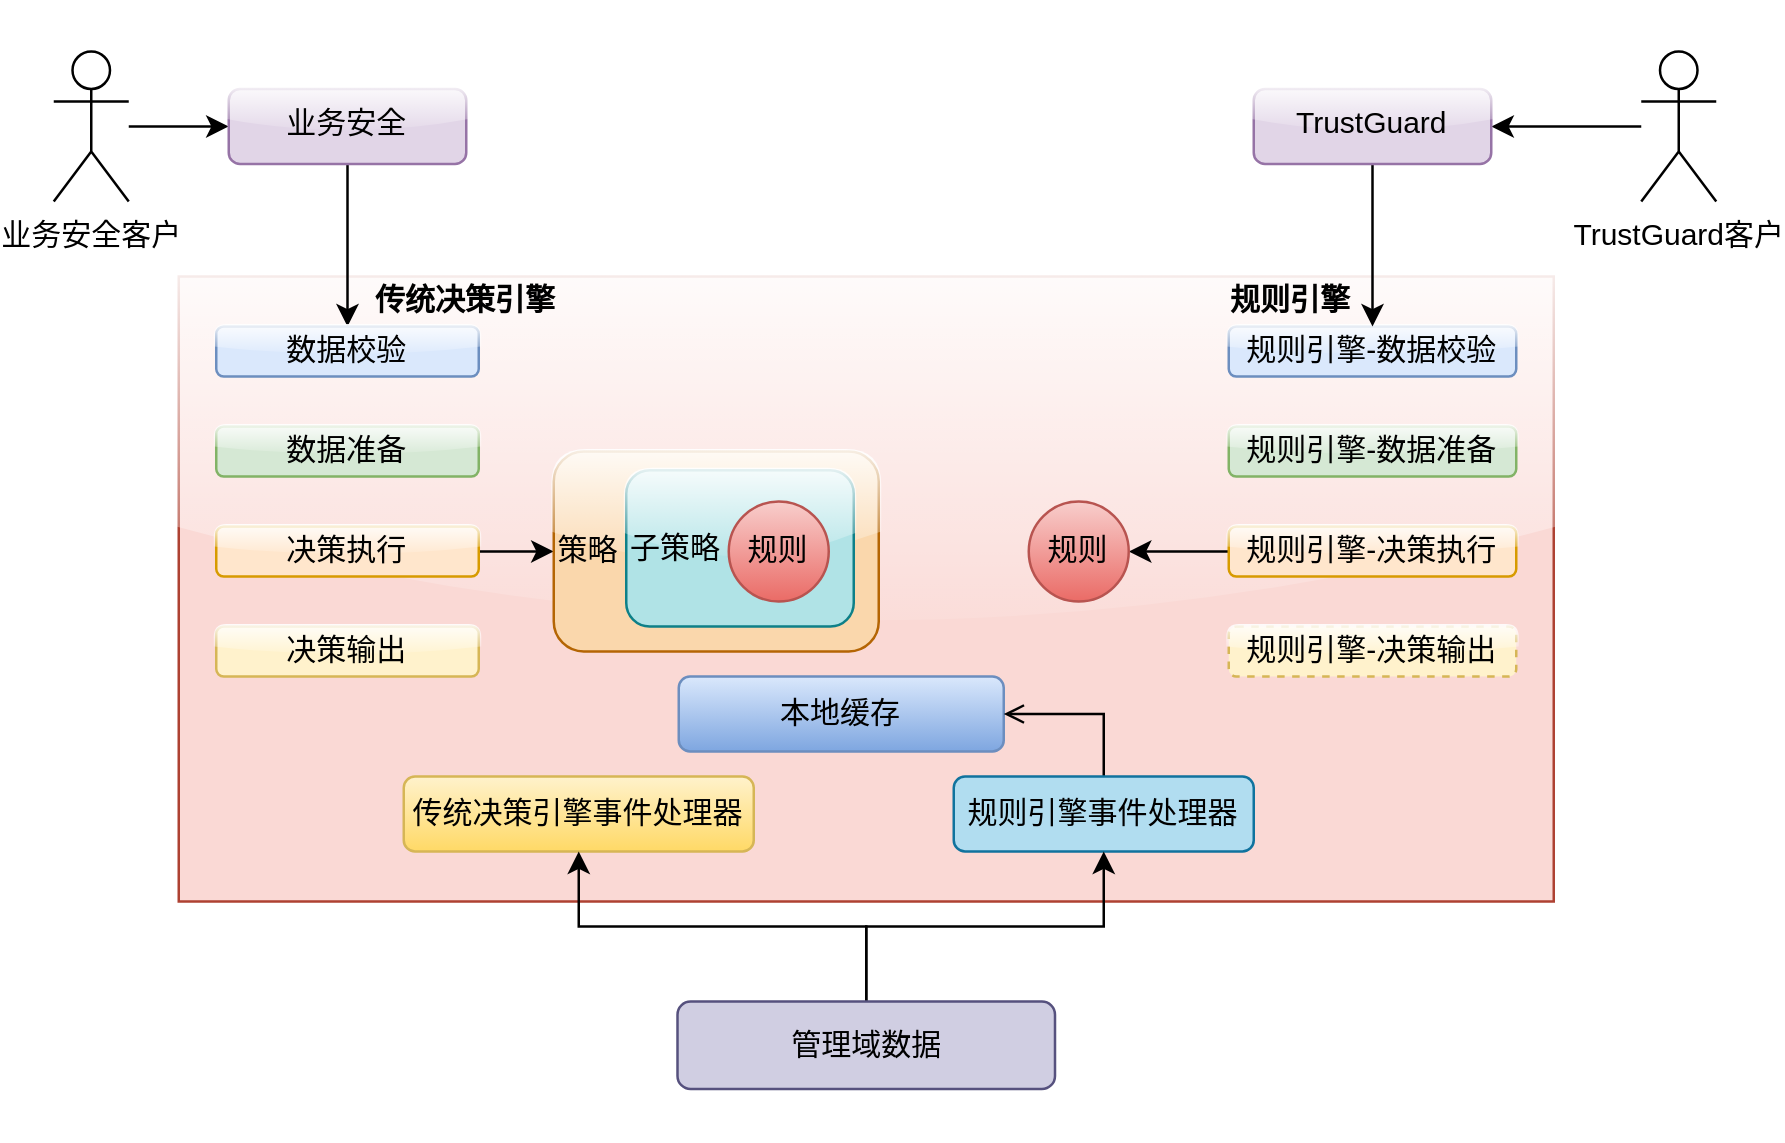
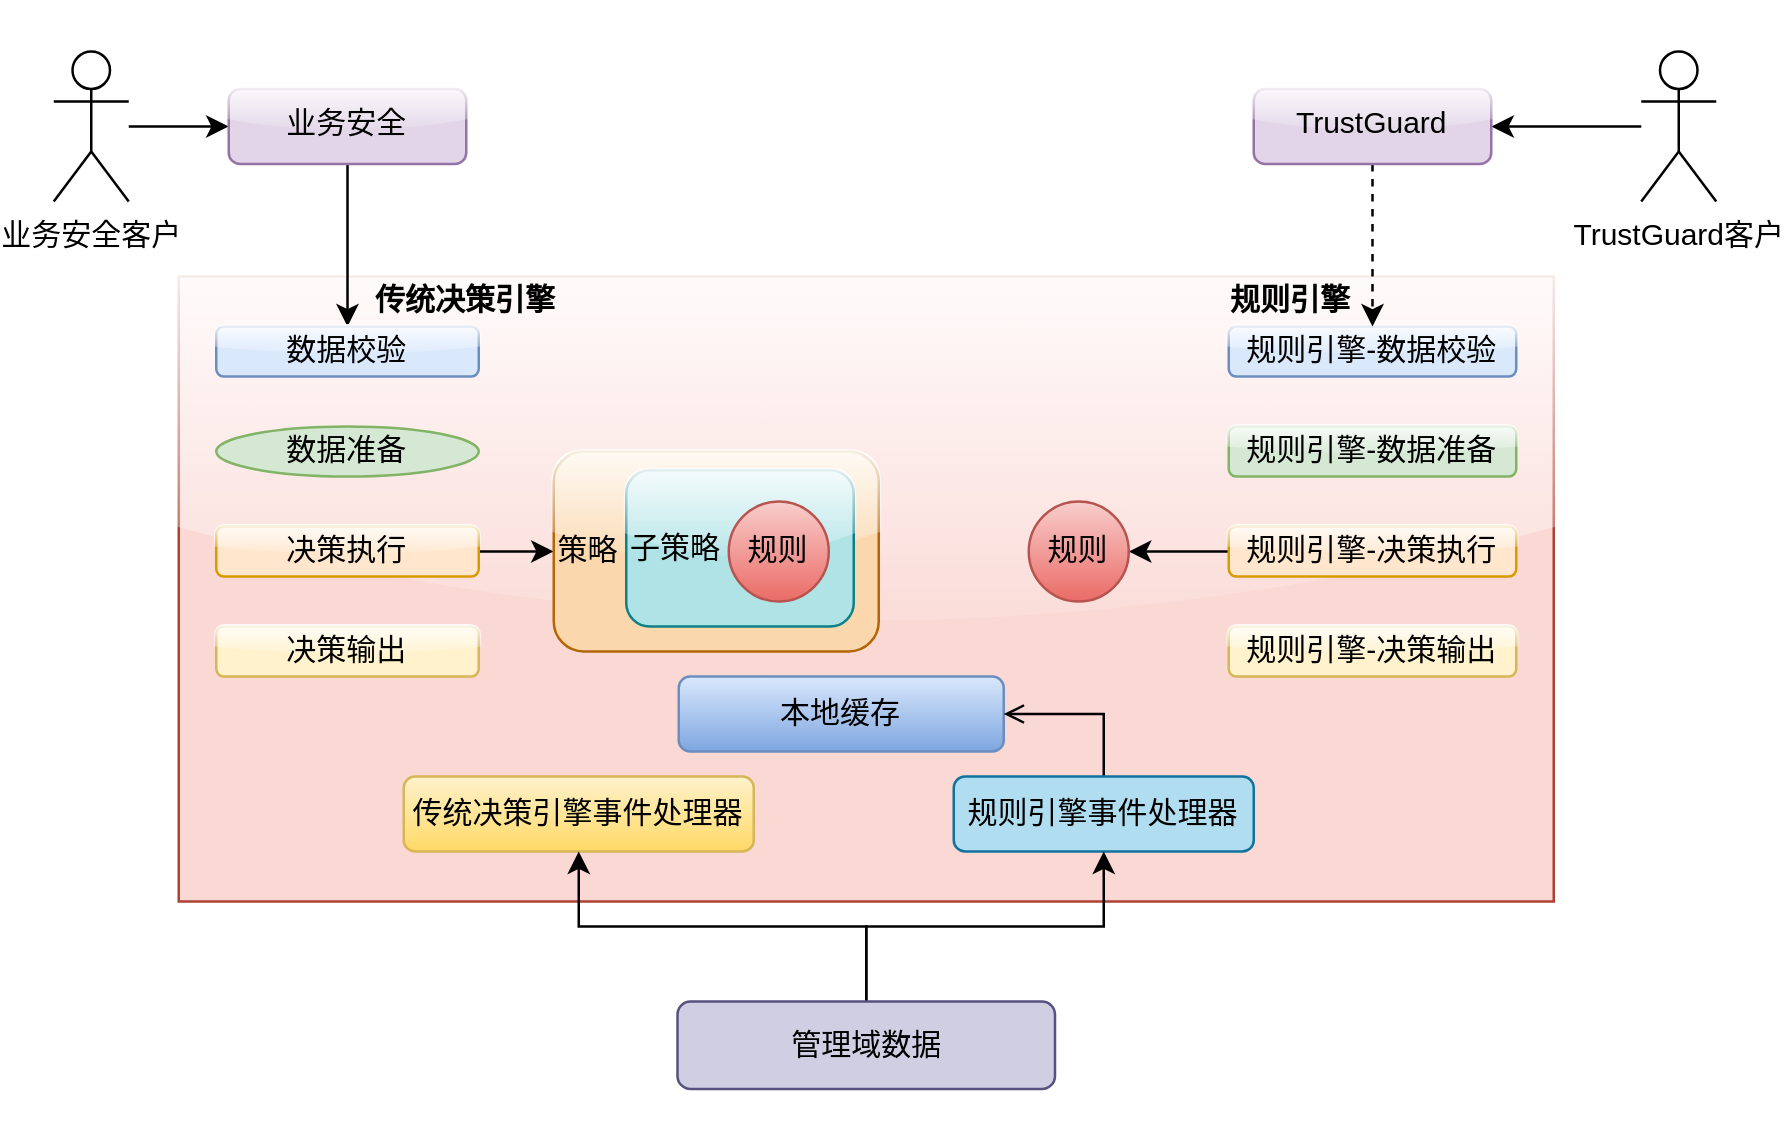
- <mxCell id="24" style="edgeStyle=orthogonalEdgeStyle;rounded=0;orthogonalLoop=1;jettySize=auto;html=1;entryX=0.5;entryY=0;entryDx=0;entryDy=0;" edge="1" parent="1" source="25" target="12"><mxGeometry relative="1" as="geometry" /></mxCell>
+ <mxCell id="24" style="edgeStyle=orthogonalEdgeStyle;rounded=0;orthogonalLoop=1;jettySize=auto;html=1;entryX=0.5;entryY=0;entryDx=0;entryDy=0;dashed=1;" edge="1" parent="1" source="25" target="12"><mxGeometry relative="1" as="geometry" /></mxCell>
- <mxCell id="8" value="数据准备" style="rounded=1;whiteSpace=wrap;html=1;fillColor=#d5e8d4;strokeColor=#82b366;glass=1;" vertex="1" parent="1"><mxGeometry x="85" y="170" width="105" height="20" as="geometry" /></mxCell>
+ <mxCell id="8" value="数据准备" style="ellipse;whiteSpace=wrap;html=1;fillColor=#d5e8d4;strokeColor=#82b366;glass=1;" vertex="1" parent="1"><mxGeometry x="85" y="170" width="105" height="20" as="geometry" /></mxCell>
- <mxCell id="16" value="规则引擎-决策输出" style="rounded=1;whiteSpace=wrap;html=1;fillColor=#fff2cc;strokeColor=#d6b656;glass=1;dashed=1;" vertex="1" parent="1"><mxGeometry x="490" y="250" width="115" height="20" as="geometry" /></mxCell>
+ <mxCell id="16" value="规则引擎-决策输出" style="rounded=1;whiteSpace=wrap;html=1;fillColor=#fff2cc;strokeColor=#d6b656;glass=1;" vertex="1" parent="1"><mxGeometry x="490" y="250" width="115" height="20" as="geometry" /></mxCell>
